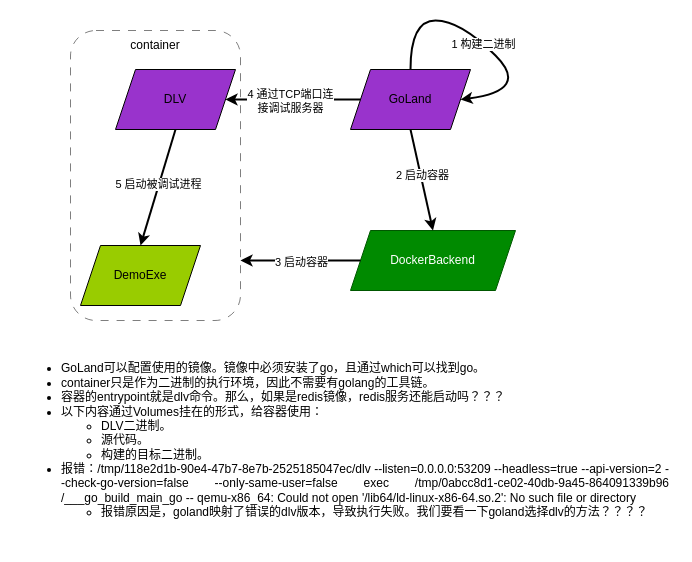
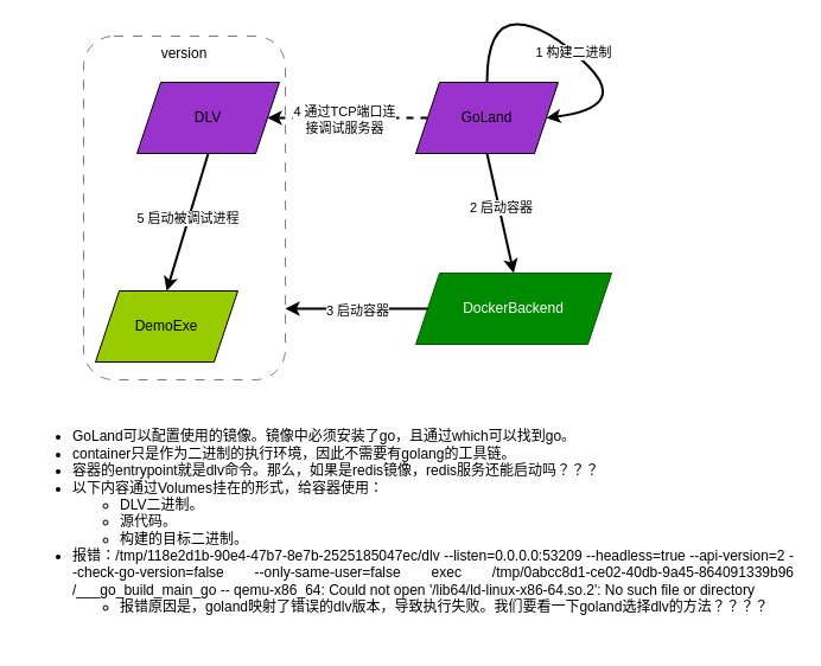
- <mxCell id="8" value="container" style="text;html=1;strokeColor=none;fillColor=none;align=center;verticalAlign=middle;whiteSpace=wrap;rounded=0;" parent="1" vertex="1"><mxGeometry x="125" y="30" width="60" height="30" as="geometry" /></mxCell>
+ <mxCell id="8" value="version" style="text;html=1;strokeColor=none;fillColor=none;align=center;verticalAlign=middle;whiteSpace=wrap;rounded=0;" parent="1" vertex="1"><mxGeometry x="125" y="30" width="60" height="30" as="geometry" /></mxCell>
- <mxCell id="9" value="" style="endArrow=classic;html=1;rounded=0;strokeWidth=2;exitX=0;exitY=0.5;exitDx=0;exitDy=0;entryX=1;entryY=0.5;entryDx=0;entryDy=0;" parent="1" source="6" target="3" edge="1"><mxGeometry width="50" height="50" relative="1" as="geometry"><mxPoint x="550" y="100" as="sourcePoint" /><mxPoint x="600" y="50" as="targetPoint" /></mxGeometry></mxCell>
+ <mxCell id="9" value="" style="endArrow=classic;html=1;rounded=0;strokeWidth=2;exitX=0;exitY=0.5;exitDx=0;exitDy=0;entryX=1;entryY=0.5;entryDx=0;entryDy=0;dashed=1;" parent="1" source="6" target="3" edge="1"><mxGeometry width="50" height="50" relative="1" as="geometry"><mxPoint x="550" y="100" as="sourcePoint" /><mxPoint x="600" y="50" as="targetPoint" /></mxGeometry></mxCell>
